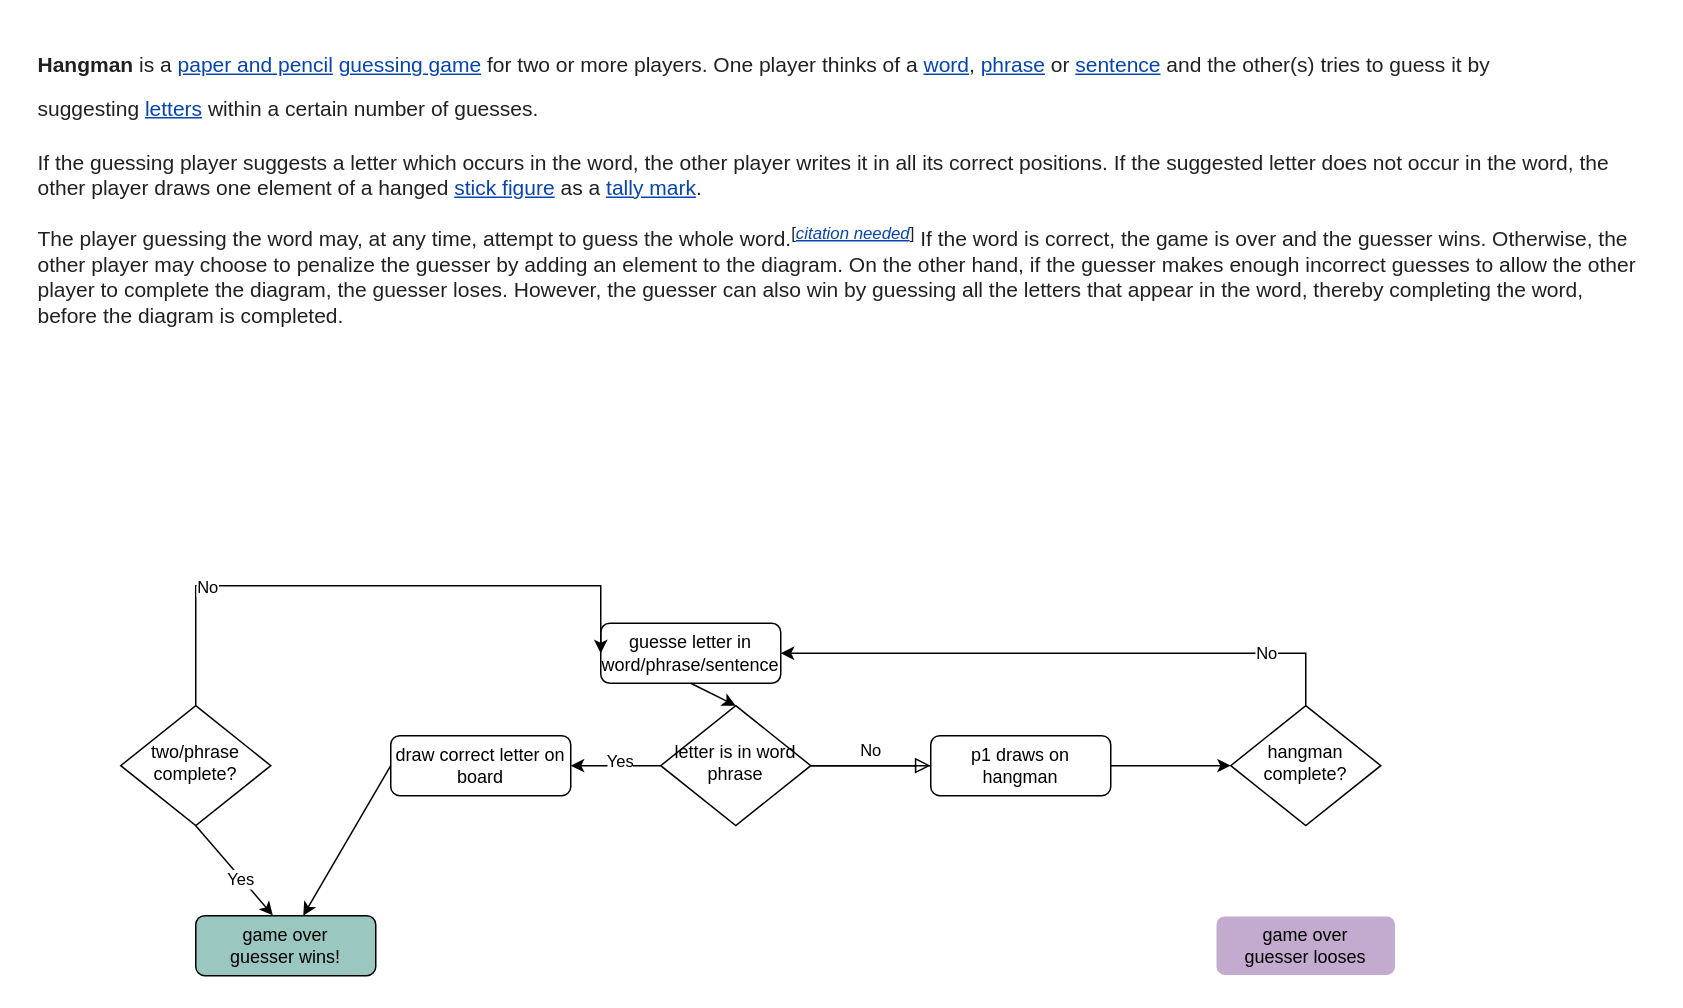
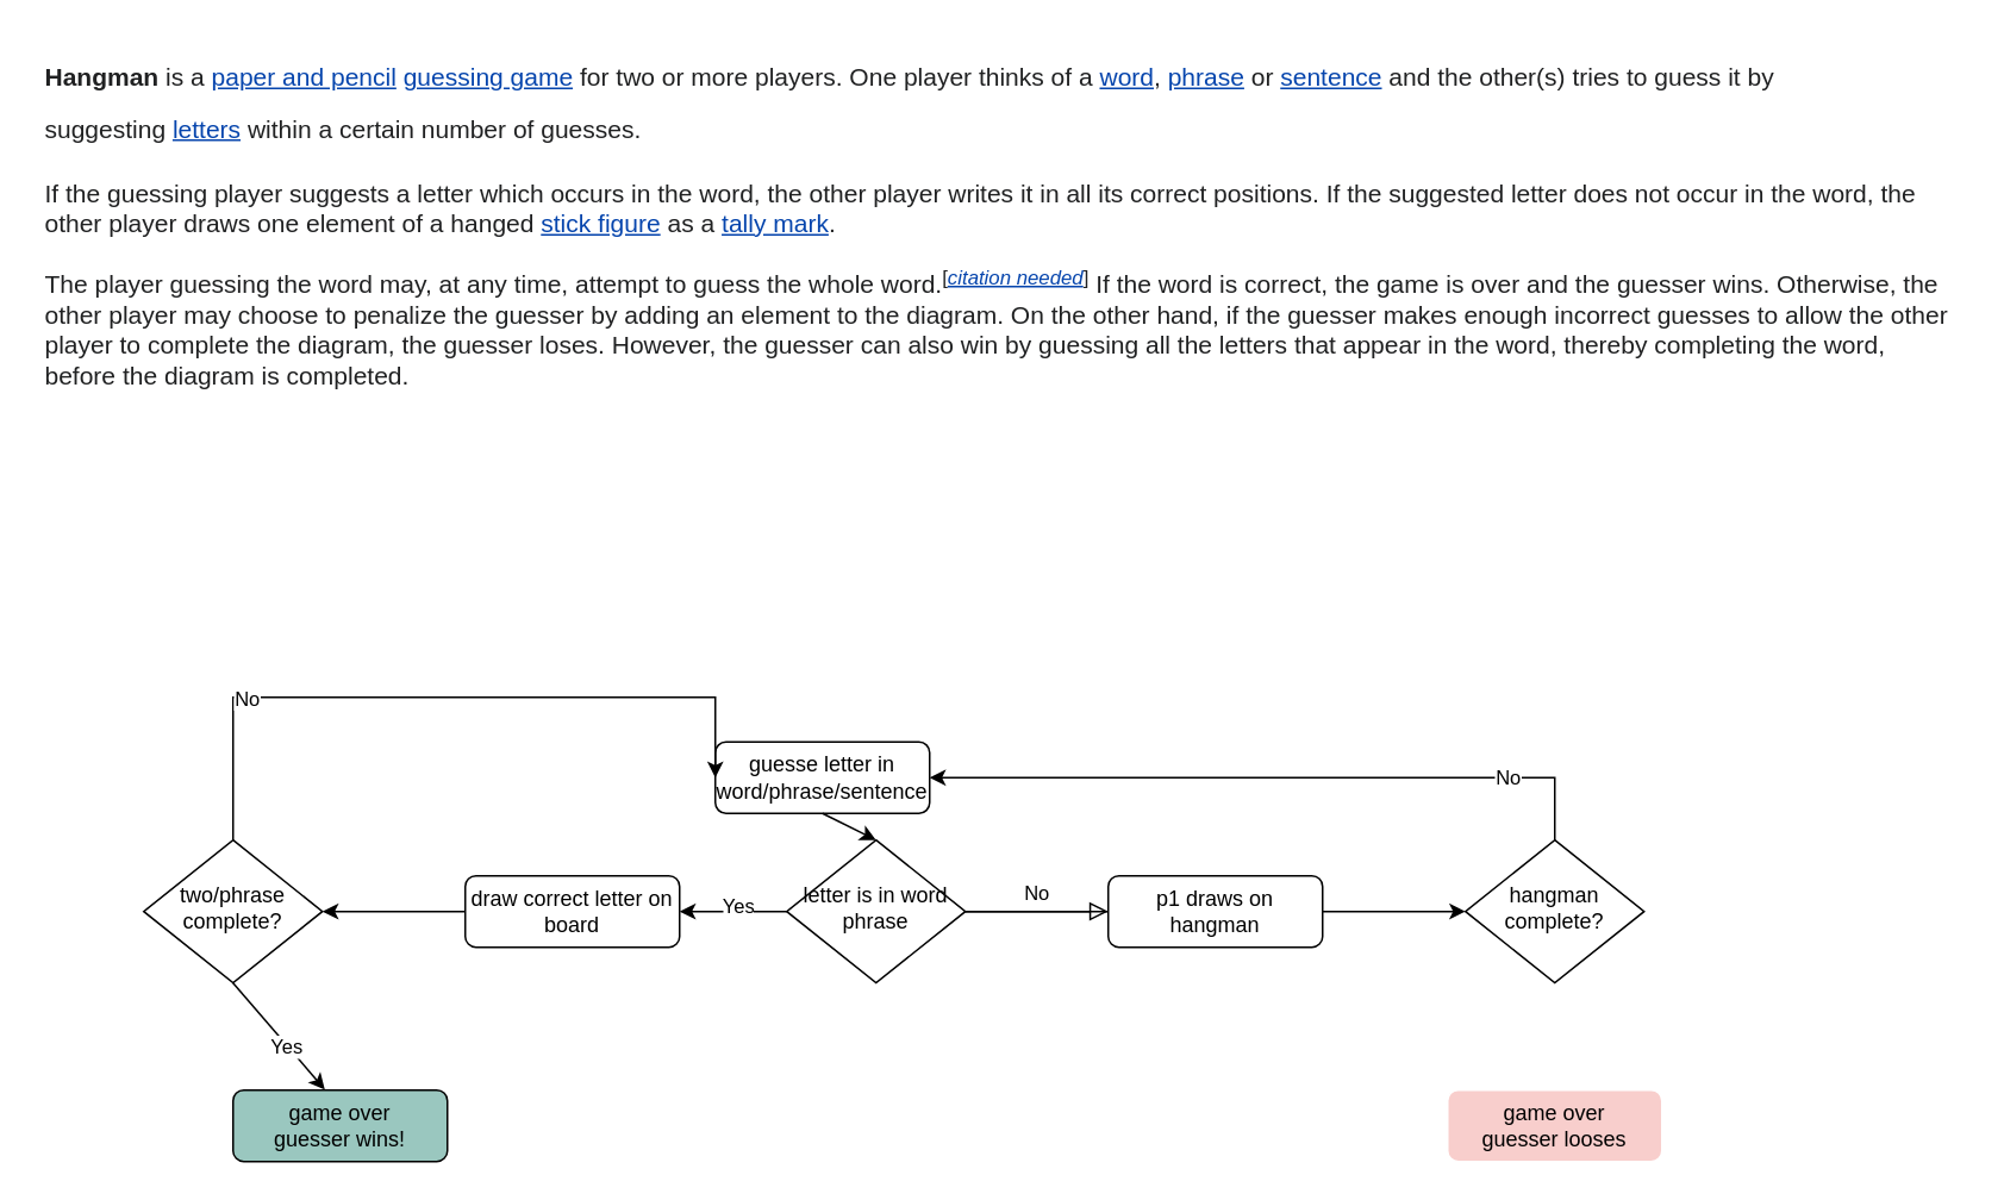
- <mxCell id="19" value="" style="endArrow=classic;html=1;rounded=0;elbow=vertical;exitX=0;exitY=0.5;exitDx=0;exitDy=0;" edge="1" parent="1" source="7" target="2"><mxGeometry width="50" height="50" relative="1" as="geometry"><mxPoint x="490" y="650" as="sourcePoint" /><mxPoint x="540" y="500" as="targetPoint" /></mxGeometry></mxCell>
+ <mxCell id="19" value="" style="endArrow=classic;html=1;rounded=0;elbow=vertical;entryX=1;entryY=0.5;entryDx=0;entryDy=0;exitX=0;exitY=0.5;exitDx=0;exitDy=0;" edge="1" parent="1" source="7" target="16"><mxGeometry width="50" height="50" relative="1" as="geometry"><mxPoint x="490" y="650" as="sourcePoint" /><mxPoint x="540" y="500" as="targetPoint" /></mxGeometry></mxCell>
- <mxCell id="15" value="game over&lt;br&gt;guesser looses" style="rounded=1;whiteSpace=wrap;html=1;fontSize=12;glass=0;strokeWidth=1;shadow=0;fillColor=#C3ABD0;strokeColor=#FFFFFF;" vertex="1" parent="1"><mxGeometry x="810" y="609.93" width="120" height="40" as="geometry" /></mxCell>
+ <mxCell id="15" value="game over&lt;br&gt;guesser looses" style="rounded=1;whiteSpace=wrap;html=1;fontSize=12;glass=0;strokeWidth=1;shadow=0;fillColor=#f8cecc;strokeColor=#FFFFFF;" vertex="1" parent="1"><mxGeometry x="810" y="609.93" width="120" height="40" as="geometry" /></mxCell>
